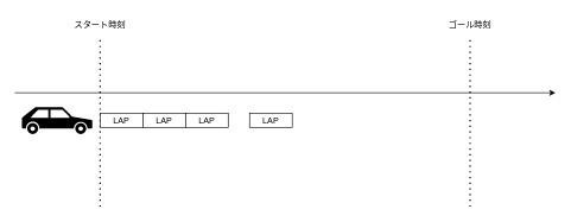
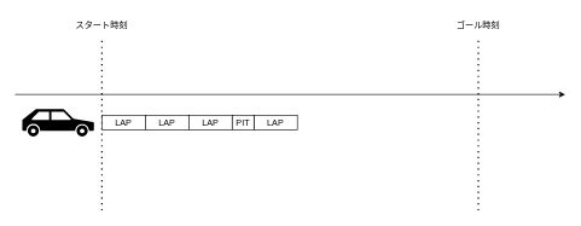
+ <mxCell id="12" value="PIT" style="rounded=0;whiteSpace=wrap;html=1;" vertex="1" parent="1"><mxGeometry x="320" y="159" width="30" height="20" as="geometry" /></mxCell>
